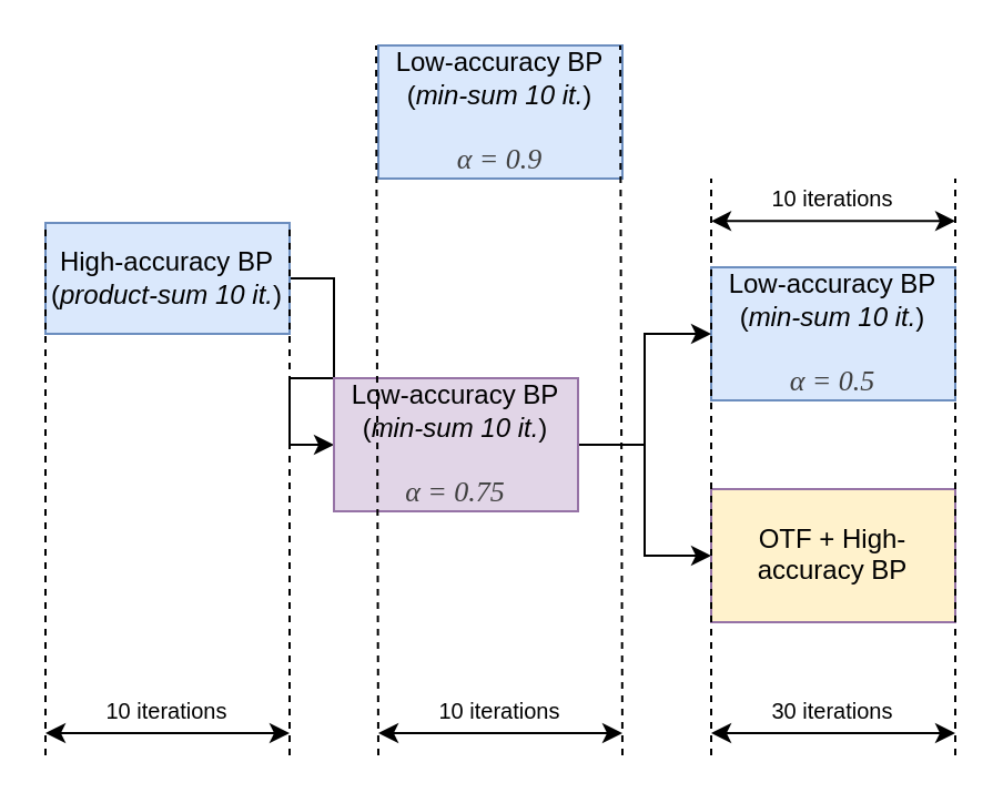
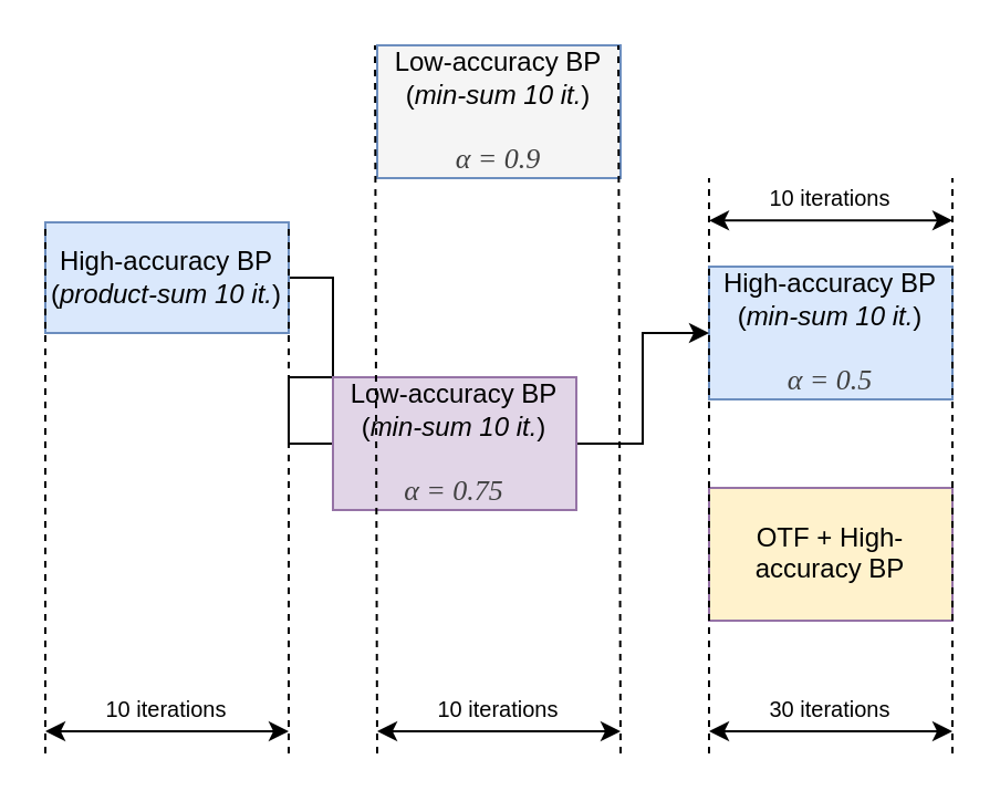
- <mxCell id="4" value="Low-accuracy BP&lt;div&gt;(&lt;i&gt;min-sum 10 it.&lt;/i&gt;&lt;span style=&quot;background-color: transparent; color: light-dark(rgb(0, 0, 0), rgb(255, 255, 255));&quot;&gt;)&lt;/span&gt;&lt;/div&gt;&lt;div&gt;&lt;span style=&quot;background-color: transparent; color: light-dark(rgb(0, 0, 0), rgb(255, 255, 255));&quot;&gt;&lt;br&gt;&lt;/span&gt;&lt;/div&gt;&lt;div&gt;&lt;span style=&quot;color: rgb(64, 64, 64); font-family: KaTeX_Math; font-style: italic; text-wrap-mode: nowrap;&quot;&gt;&lt;font style=&quot;font-size: 13px;&quot;&gt;α = 0.9&lt;/font&gt;&lt;/span&gt;&lt;/div&gt;" style="rounded=0;whiteSpace=wrap;html=1;fillColor=#dae8fc;strokeColor=#6c8ebf;" vertex="1" parent="1"><mxGeometry x="170" y="20" width="110" height="60" as="geometry" /></mxCell>
+ <mxCell id="4" value="Low-accuracy BP&lt;div&gt;(&lt;i&gt;min-sum 10 it.&lt;/i&gt;&lt;span style=&quot;background-color: transparent; color: light-dark(rgb(0, 0, 0), rgb(255, 255, 255));&quot;&gt;)&lt;/span&gt;&lt;/div&gt;&lt;div&gt;&lt;span style=&quot;background-color: transparent; color: light-dark(rgb(0, 0, 0), rgb(255, 255, 255));&quot;&gt;&lt;br&gt;&lt;/span&gt;&lt;/div&gt;&lt;div&gt;&lt;span style=&quot;color: rgb(64, 64, 64); font-family: KaTeX_Math; font-style: italic; text-wrap-mode: nowrap;&quot;&gt;&lt;font style=&quot;font-size: 13px;&quot;&gt;α = 0.9&lt;/font&gt;&lt;/span&gt;&lt;/div&gt;" style="rounded=0;whiteSpace=wrap;html=1;fillColor=#f5f5f5;strokeColor=#6c8ebf;" vertex="1" parent="1"><mxGeometry x="170" y="20" width="110" height="60" as="geometry" /></mxCell>
- <mxCell id="5" value="Low-accuracy BP&lt;div&gt;(&lt;i&gt;min-sum 10 it.&lt;/i&gt;&lt;span style=&quot;background-color: transparent; color: light-dark(rgb(0, 0, 0), rgb(255, 255, 255));&quot;&gt;)&lt;/span&gt;&lt;/div&gt;&lt;div&gt;&lt;span style=&quot;background-color: transparent; color: light-dark(rgb(0, 0, 0), rgb(255, 255, 255));&quot;&gt;&lt;br&gt;&lt;/span&gt;&lt;/div&gt;&lt;div&gt;&lt;span style=&quot;color: rgb(64, 64, 64); font-family: KaTeX_Math; font-style: italic; text-wrap-mode: nowrap;&quot;&gt;&lt;font style=&quot;font-size: 13px;&quot;&gt;α = 0.5&lt;/font&gt;&lt;/span&gt;&lt;/div&gt;" style="rounded=0;whiteSpace=wrap;html=1;fillColor=#dae8fc;strokeColor=#6c8ebf;" vertex="1" parent="1"><mxGeometry x="320" y="120" width="110" height="60" as="geometry" /></mxCell>
+ <mxCell id="5" value="High-accuracy BP&lt;div&gt;(&lt;i&gt;min-sum 10 it.&lt;/i&gt;&lt;span style=&quot;background-color: transparent; color: light-dark(rgb(0, 0, 0), rgb(255, 255, 255));&quot;&gt;)&lt;/span&gt;&lt;/div&gt;&lt;div&gt;&lt;span style=&quot;background-color: transparent; color: light-dark(rgb(0, 0, 0), rgb(255, 255, 255));&quot;&gt;&lt;br&gt;&lt;/span&gt;&lt;/div&gt;&lt;div&gt;&lt;span style=&quot;color: rgb(64, 64, 64); font-family: KaTeX_Math; font-style: italic; text-wrap-mode: nowrap;&quot;&gt;&lt;font style=&quot;font-size: 13px;&quot;&gt;α = 0.5&lt;/font&gt;&lt;/span&gt;&lt;/div&gt;" style="rounded=0;whiteSpace=wrap;html=1;fillColor=#dae8fc;strokeColor=#6c8ebf;" vertex="1" parent="1"><mxGeometry x="320" y="120" width="110" height="60" as="geometry" /></mxCell>
- <mxCell id="2" style="edgeStyle=orthogonalEdgeStyle;rounded=0;orthogonalLoop=1;jettySize=auto;html=1;entryX=0;entryY=0.5;entryDx=0;entryDy=0;" edge="1" parent="1" source="3" target="8"><mxGeometry relative="1" as="geometry" /></mxCell>
+ <mxCell id="2" style="edgeStyle=orthogonalEdgeStyle;rounded=0;orthogonalLoop=1;jettySize=auto;html=1;entryX=0;entryY=0.5;entryDx=0;entryDy=0;endArrow=none;" edge="1" parent="1" source="3" target="8"><mxGeometry relative="1" as="geometry" /></mxCell>
- <mxCell id="7" style="edgeStyle=orthogonalEdgeStyle;rounded=0;orthogonalLoop=1;jettySize=auto;html=1;entryX=0;entryY=0.5;entryDx=0;entryDy=0;" edge="1" parent="1" source="8" target="9"><mxGeometry relative="1" as="geometry" /></mxCell>
